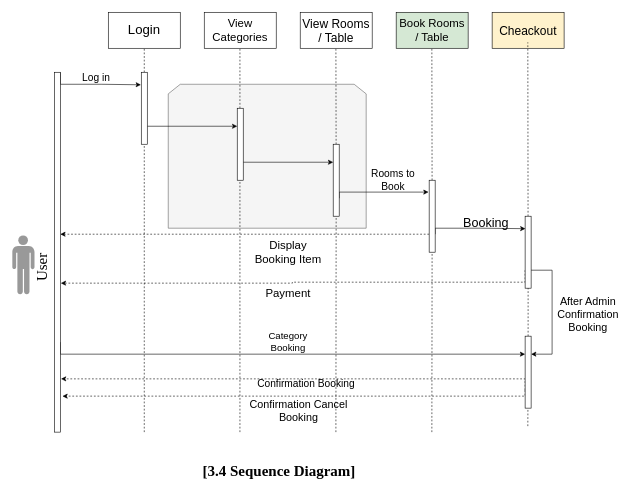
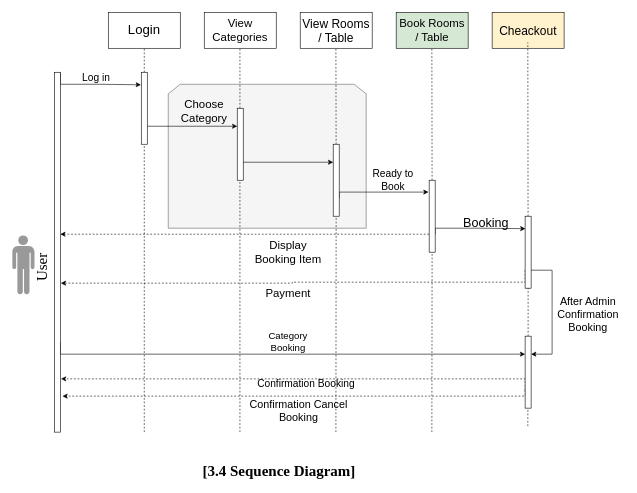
+ <mxCell id="22" value="Choose Category" style="text;html=1;strokeColor=none;fillColor=none;align=center;verticalAlign=middle;whiteSpace=wrap;rounded=0;fontSize=19;" parent="1" vertex="1"><mxGeometry x="310" y="170" width="60" height="30" as="geometry" /></mxCell>
- <mxCell id="30" value="Rooms to Book" style="text;html=1;strokeColor=none;fillColor=none;align=center;verticalAlign=middle;whiteSpace=wrap;rounded=0;fontSize=17;" parent="1" vertex="1"><mxGeometry x="610" y="290" width="90" height="20" as="geometry" /></mxCell>
+ <mxCell id="30" value="Ready to Book" style="text;html=1;strokeColor=none;fillColor=none;align=center;verticalAlign=middle;whiteSpace=wrap;rounded=0;fontSize=17;" parent="1" vertex="1"><mxGeometry x="610" y="290" width="90" height="20" as="geometry" /></mxCell>
